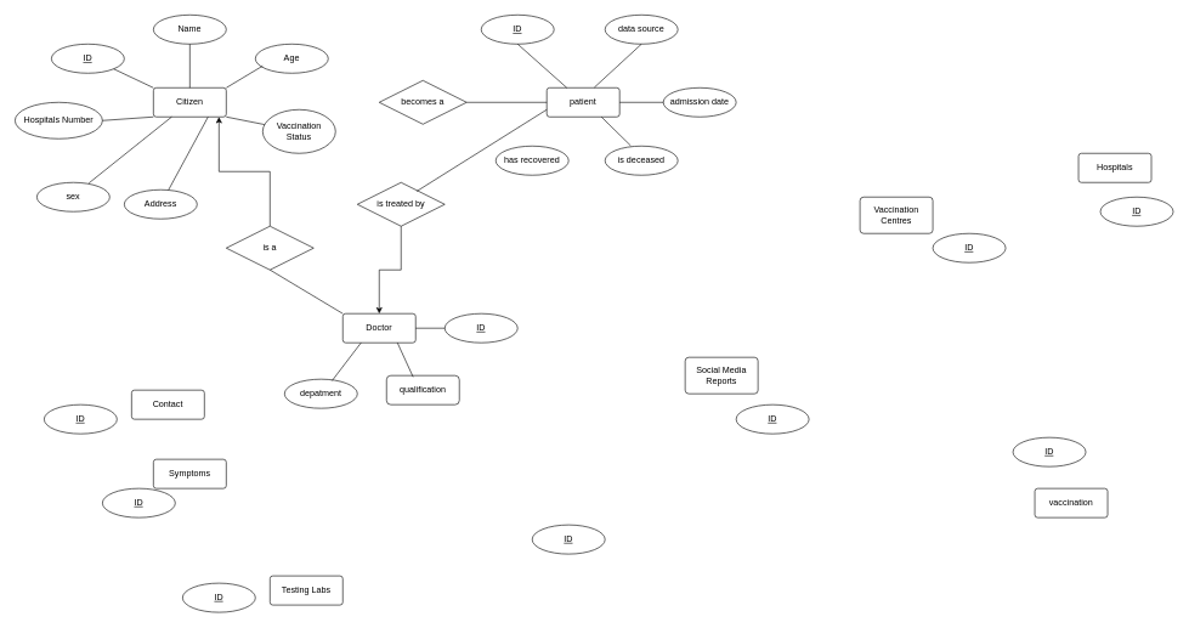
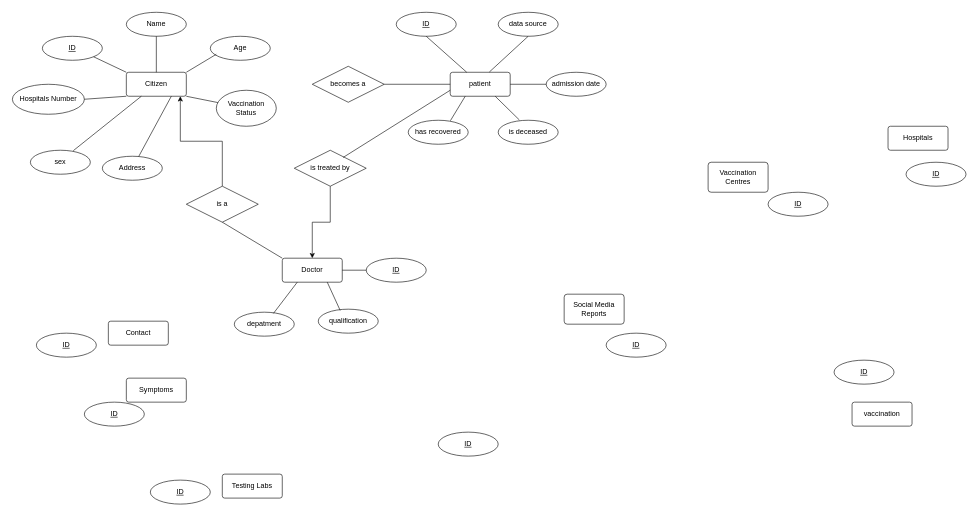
+ <mxCell id="46" value="" style="endArrow=none;html=1;rounded=0;entryX=0.703;entryY=0.019;entryDx=0;entryDy=0;exitX=0.25;exitY=1;exitDx=0;exitDy=0;entryPerimeter=0;" edge="1" parent="1" source="3" target="41"><mxGeometry width="50" height="50" relative="1" as="geometry"><mxPoint x="817.5" y="160" as="sourcePoint" /><mxPoint x="750" y="100" as="targetPoint" /></mxGeometry></mxCell>
- <mxCell id="54" value="qualification" style="whiteSpace=wrap;html=1;align=center;rounded=1;" vertex="1" parent="1"><mxGeometry x="530" y="515" width="100" height="40" as="geometry" /></mxCell>
+ <mxCell id="54" value="qualification" style="ellipse;whiteSpace=wrap;html=1;align=center;" vertex="1" parent="1"><mxGeometry x="530" y="515" width="100" height="40" as="geometry" /></mxCell>
